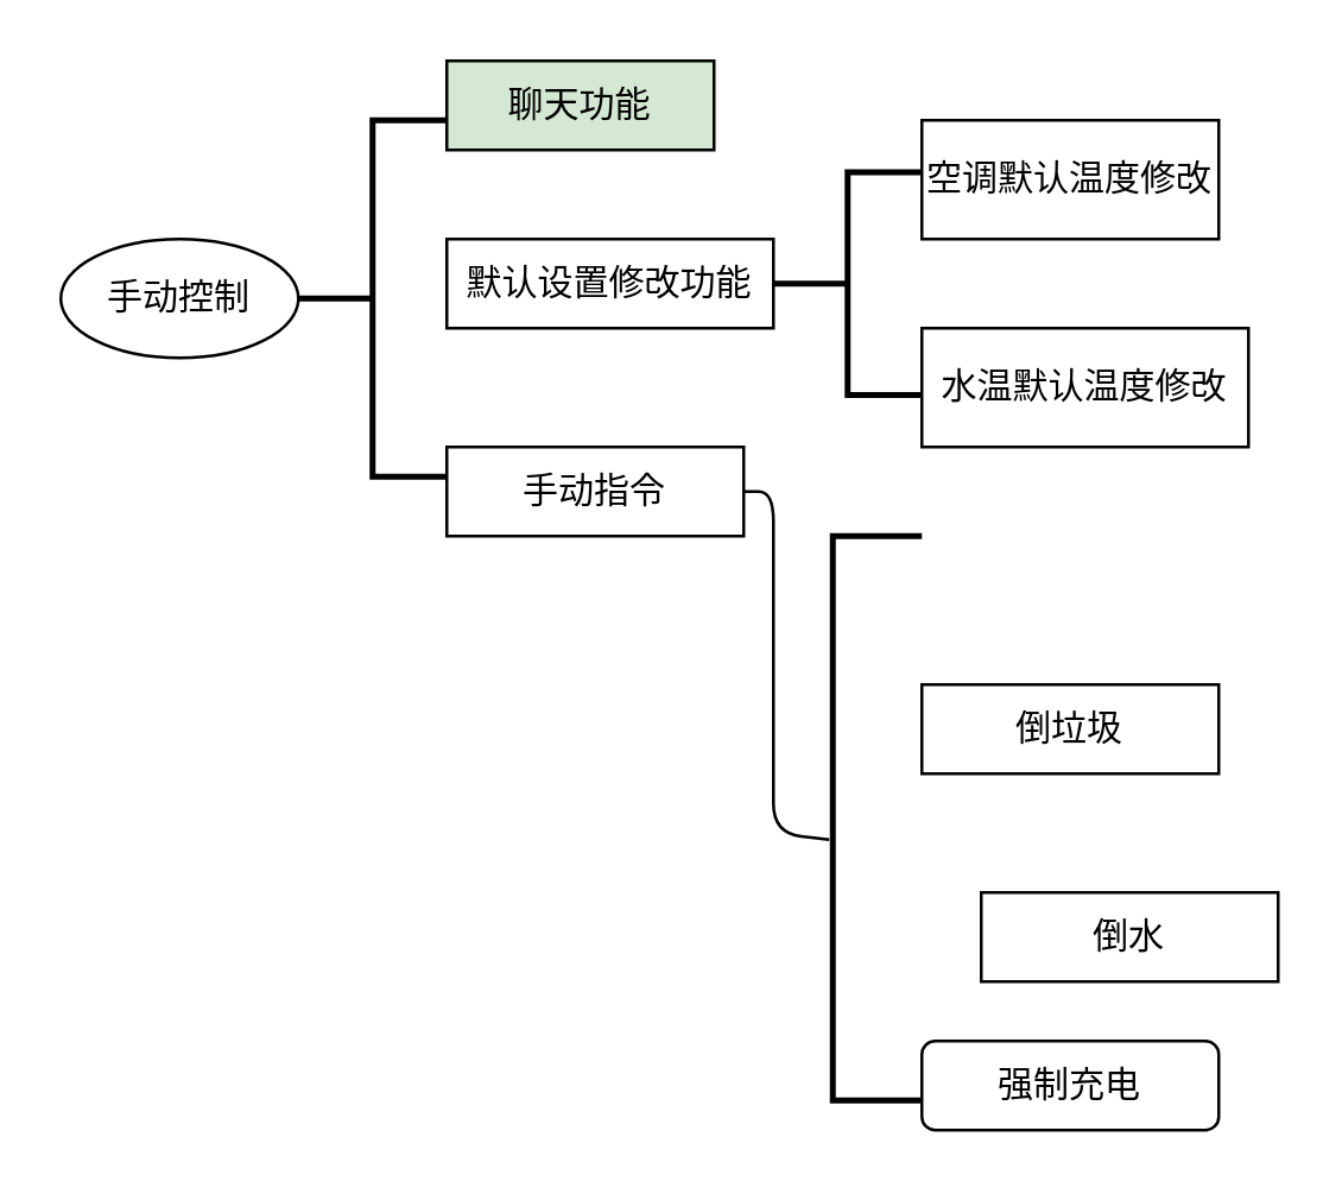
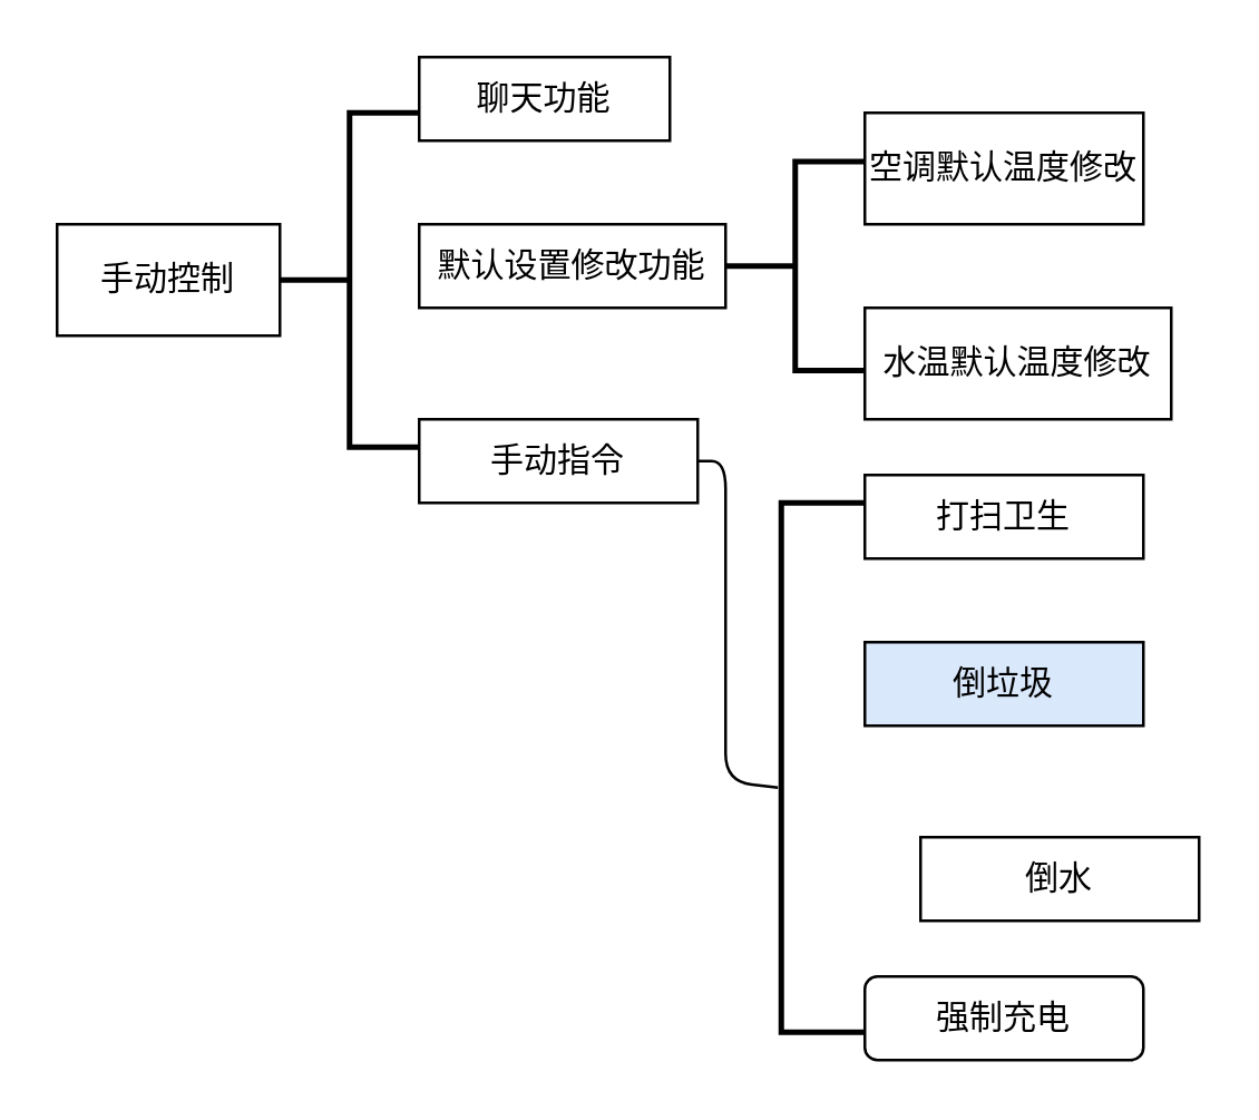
- <mxCell id="4" value="聊天功能" style="rounded=0;whiteSpace=wrap;html=1;fillColor=#d5e8d4;" vertex="1" parent="1"><mxGeometry x="150" y="20" width="90" height="30" as="geometry" /></mxCell>
+ <mxCell id="4" value="聊天功能" style="rounded=0;whiteSpace=wrap;html=1;" vertex="1" parent="1"><mxGeometry x="150" y="20" width="90" height="30" as="geometry" /></mxCell>
- <mxCell id="2" value="手动控制" style="ellipse;whiteSpace=wrap;html=1;" vertex="1" parent="1"><mxGeometry x="20" y="80" width="80" height="40" as="geometry" /></mxCell>
+ <mxCell id="2" value="手动控制" style="rounded=0;whiteSpace=wrap;html=1;" vertex="1" parent="1"><mxGeometry x="20" y="80" width="80" height="40" as="geometry" /></mxCell>
+ <mxCell id="11" value="打扫卫生" style="rounded=0;whiteSpace=wrap;html=1;" vertex="1" parent="1"><mxGeometry x="310" y="170" width="100" height="30" as="geometry" /></mxCell>
- <mxCell id="12" value="倒垃圾" style="rounded=0;whiteSpace=wrap;html=1;" vertex="1" parent="1"><mxGeometry x="310" y="230" width="100" height="30" as="geometry" /></mxCell>
+ <mxCell id="12" value="倒垃圾" style="rounded=0;whiteSpace=wrap;html=1;fillColor=#dae8fc;" vertex="1" parent="1"><mxGeometry x="310" y="230" width="100" height="30" as="geometry" /></mxCell>
